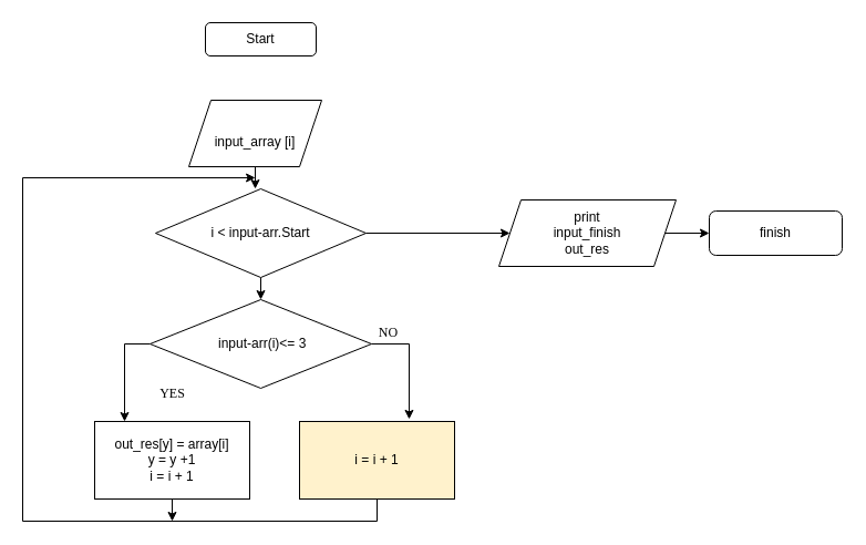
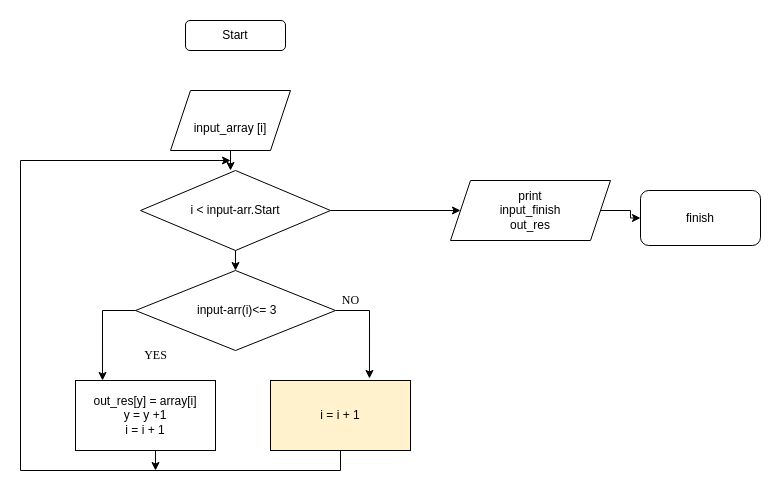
- <mxCell id="15" value="finish" style="rounded=1;whiteSpace=wrap;html=1;" parent="1" vertex="1"><mxGeometry x="640" y="190" width="120" height="40" as="geometry" /></mxCell>
+ <mxCell id="15" value="finish" style="rounded=1;whiteSpace=wrap;html=1;" parent="1" vertex="1"><mxGeometry x="640" y="190" width="120" height="55" as="geometry" /></mxCell>
- <mxCell id="8" value="out_res[y] = array[i]&lt;br&gt;y = y +1&lt;br&gt;i = i + 1" style="rounded=0;whiteSpace=wrap;html=1;" parent="1" vertex="1"><mxGeometry x="85" y="380" width="140" height="70" as="geometry" /></mxCell>
+ <mxCell id="8" value="out_res[y] = array[i]&lt;br&gt;y = y +1&lt;br&gt;i = i + 1" style="rounded=0;whiteSpace=wrap;html=1;" parent="1" vertex="1"><mxGeometry x="75" y="380" width="140" height="70" as="geometry" /></mxCell>
